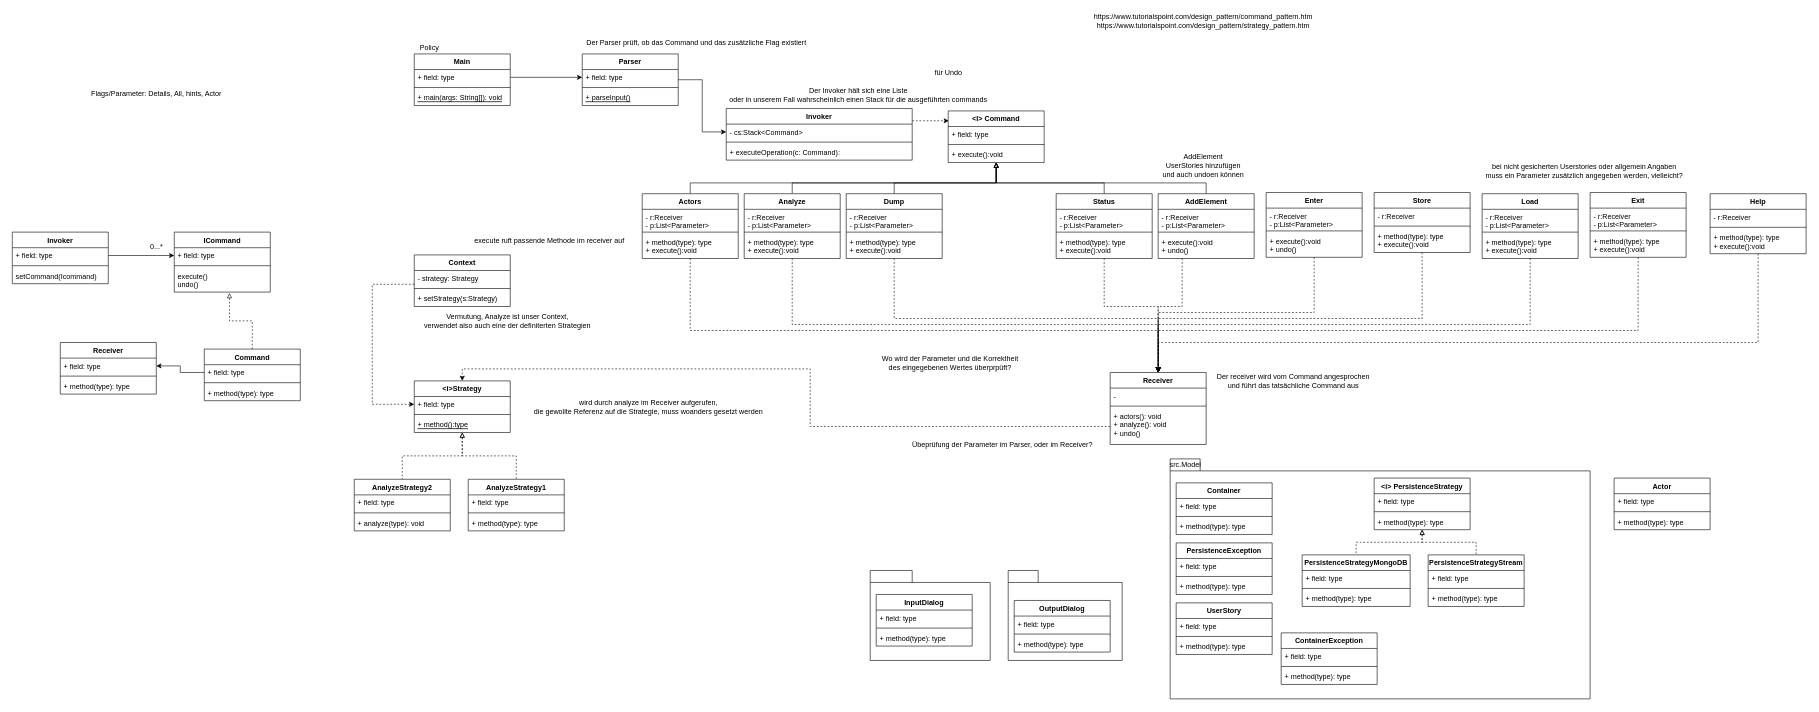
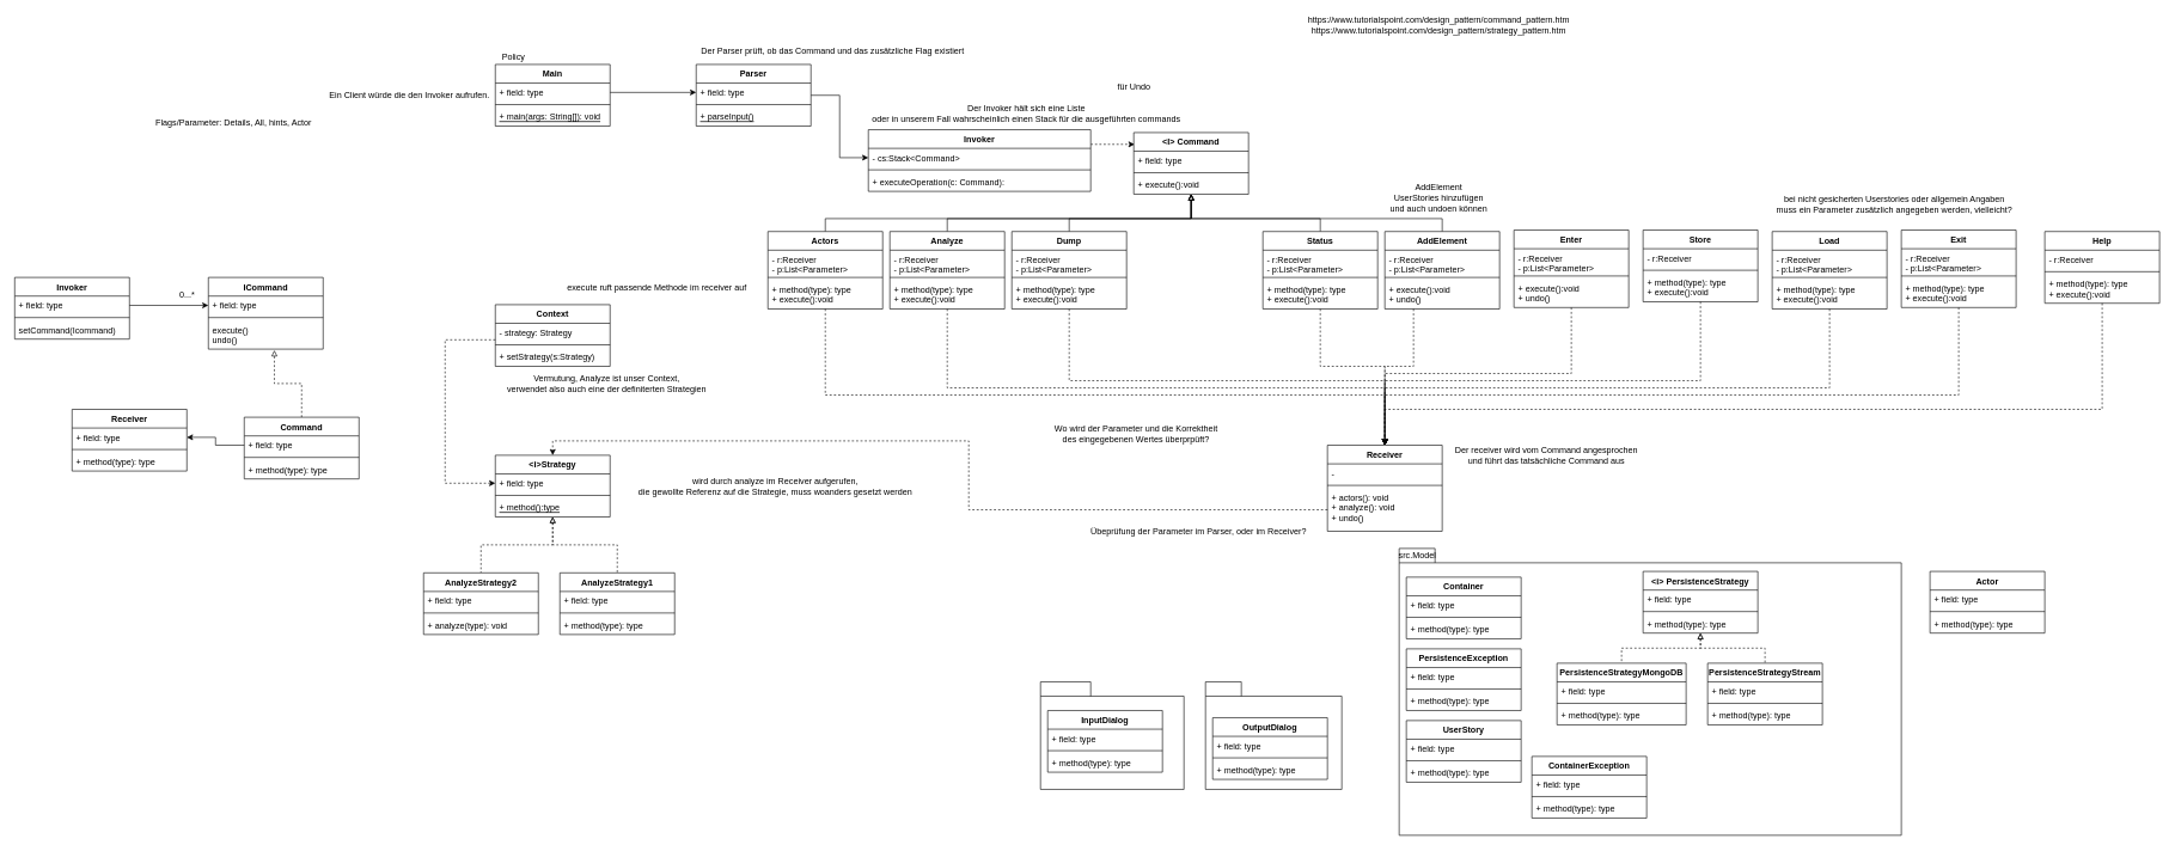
+ <mxCell id="113" value="Ein Client würde die den Invoker aufrufen." style="text;html=1;align=center;verticalAlign=middle;resizable=0;points=[];autosize=1;" parent="1" vertex="1"><mxGeometry x="450" y="122" width="240" height="20" as="geometry" /></mxCell>
- <mxCell id="148" value="Flags/Parameter: Details, All, hints, Actor" style="text;html=1;align=center;verticalAlign=middle;resizable=0;points=[];autosize=1;" parent="1" vertex="1"><mxGeometry x="145" y="145" width="230" height="20" as="geometry" /></mxCell>
+ <mxCell id="148" value="Flags/Parameter: Details, All, hints, Actor" style="text;html=1;align=center;verticalAlign=middle;resizable=0;points=[];autosize=1;" parent="1" vertex="1"><mxGeometry x="210" y="160" width="230" height="20" as="geometry" /></mxCell>
